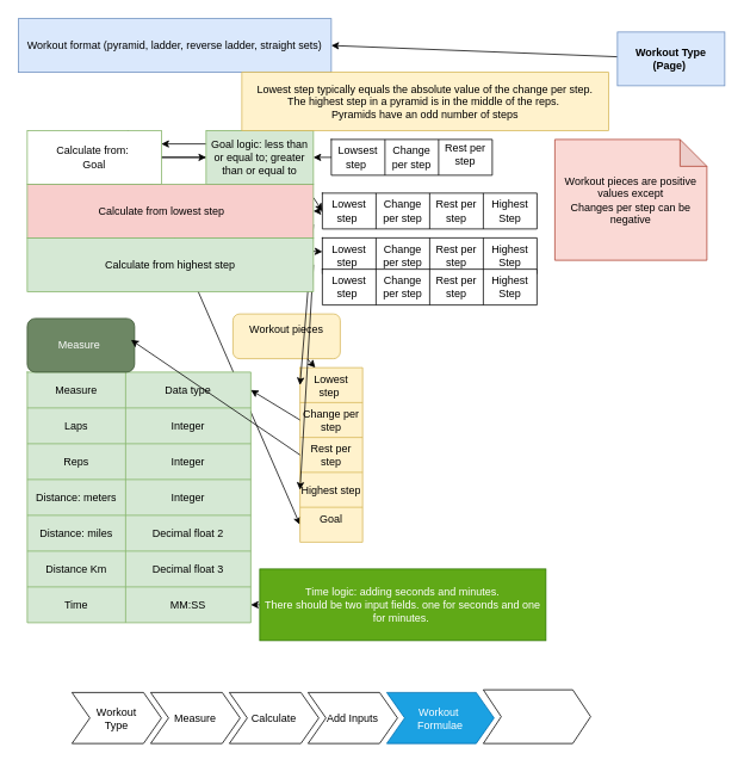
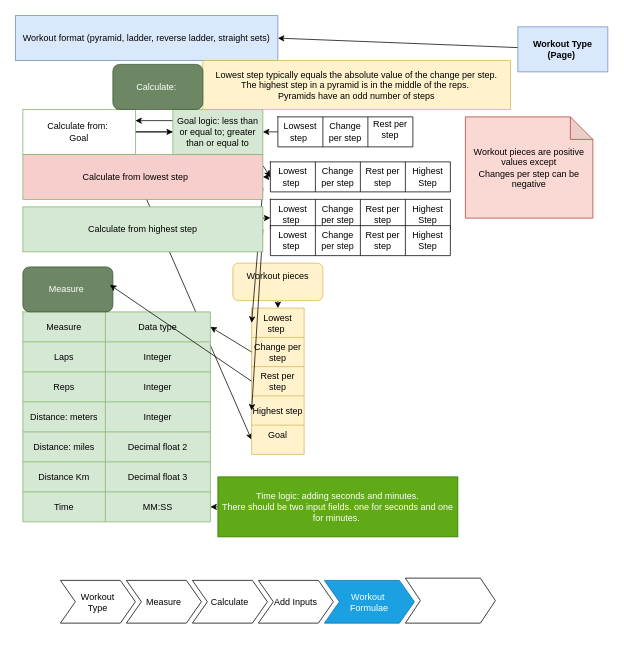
+ <mxCell id="74" value="Calculate:&amp;nbsp;" style="rounded=1;whiteSpace=wrap;html=1;fillColor=#6d8764;fontColor=#ffffff;strokeColor=#3A5431;" parent="1" vertex="1"><mxGeometry x="150" y="85" width="120" height="60" as="geometry" /></mxCell>
- <mxCell id="42" value="Calculate from highest step" style="rounded=0;whiteSpace=wrap;html=1;fillColor=#d5e8d4;strokeColor=#82b366;" parent="1" vertex="1"><mxGeometry x="30" y="265" width="320" height="60" as="geometry" /></mxCell>
+ <mxCell id="42" value="Calculate from highest step" style="rounded=0;whiteSpace=wrap;html=1;fillColor=#d5e8d4;strokeColor=#82b366;" parent="1" vertex="1"><mxGeometry x="30" y="275" width="320" height="60" as="geometry" /></mxCell>
- <mxCell id="23" value="Workout pieces&lt;div&gt;&lt;br&gt;&lt;/div&gt;" style="rounded=1;whiteSpace=wrap;html=1;fillColor=#fff2cc;strokeColor=#d6b656;" parent="1" vertex="1"><mxGeometry x="260" y="350" width="120" height="50" as="geometry" /></mxCell>
+ <mxCell id="23" value="Workout pieces&lt;div&gt;&lt;br&gt;&lt;/div&gt;" style="rounded=1;whiteSpace=wrap;html=1;fillColor=#fff2cc;strokeColor=#d6b656;" parent="1" vertex="1"><mxGeometry x="310" y="350" width="120" height="50" as="geometry" /></mxCell>
